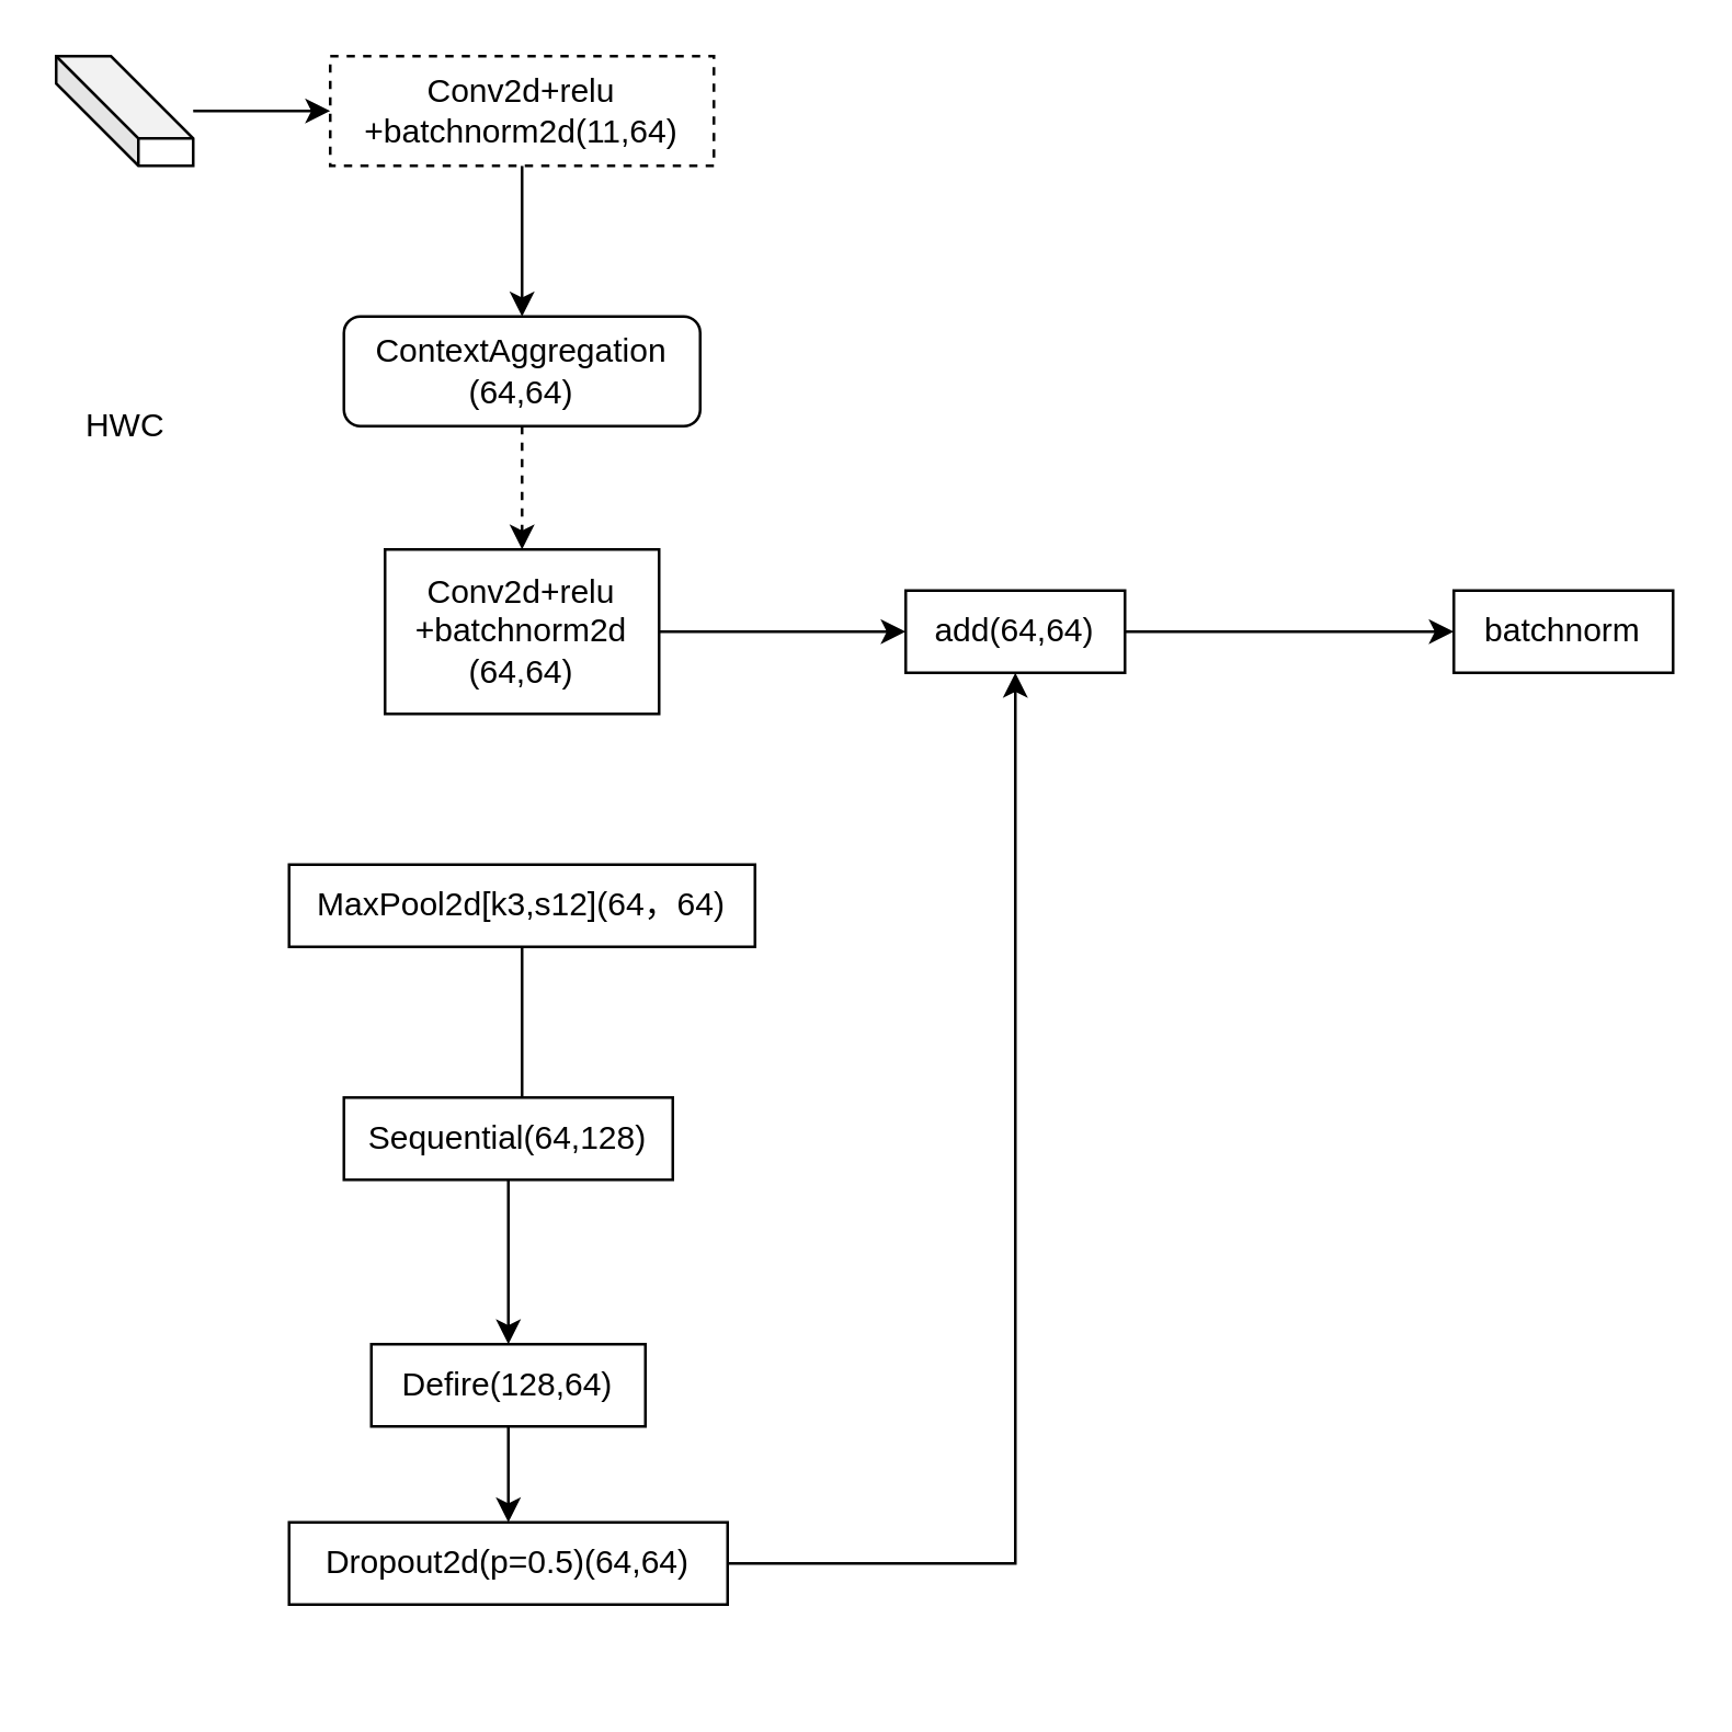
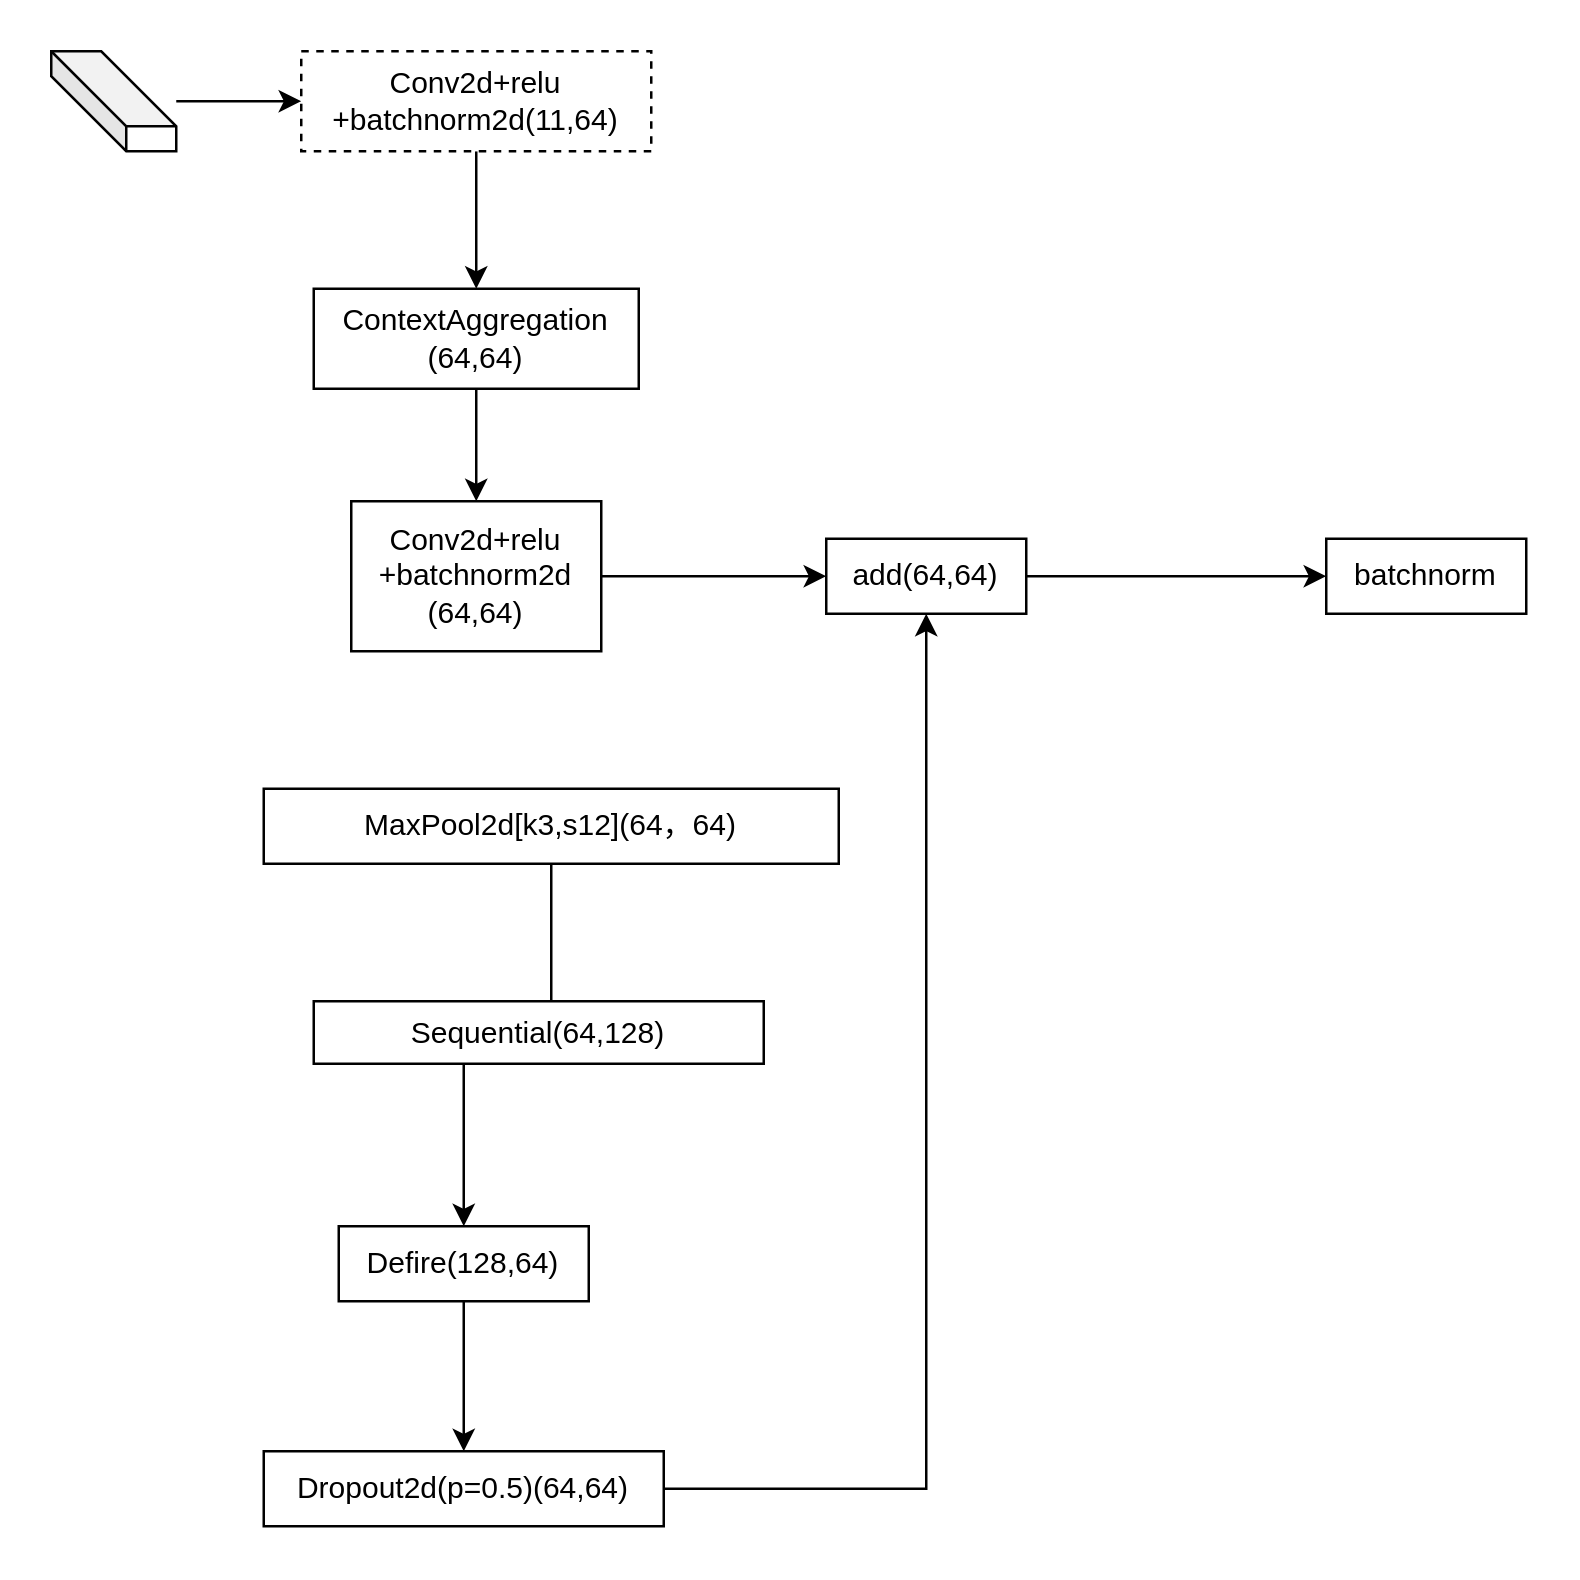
- <mxCell id="8" value="ContextAggregation&lt;br&gt;(64,64)" style="whiteSpace=wrap;html=1;rounded=1;" vertex="1" parent="1"><mxGeometry x="125" y="115" width="130" height="40" as="geometry" /></mxCell>
+ <mxCell id="8" value="ContextAggregation&lt;br&gt;(64,64)" style="whiteSpace=wrap;html=1;" vertex="1" parent="1"><mxGeometry x="125" y="115" width="130" height="40" as="geometry" /></mxCell>
- <mxCell id="4" value="HWC" style="text;html=1;align=center;verticalAlign=middle;resizable=0;points=[];autosize=1;strokeColor=none;fillColor=none;" vertex="1" parent="1"><mxGeometry x="20" y="140" width="50" height="30" as="geometry" /></mxCell>
- <mxCell id="7" value="" style="edgeStyle=orthogonalEdgeStyle;rounded=0;orthogonalLoop=1;jettySize=auto;html=1;dashed=1;" edge="1" parent="1" source="8" target="10"><mxGeometry relative="1" as="geometry" /></mxCell>
+ <mxCell id="7" value="" style="edgeStyle=orthogonalEdgeStyle;rounded=0;orthogonalLoop=1;jettySize=auto;html=1;" edge="1" parent="1" source="8" target="10"><mxGeometry relative="1" as="geometry" /></mxCell>
- <mxCell id="12" value="MaxPool2d[k3,s12](64，64)" style="whiteSpace=wrap;html=1;" vertex="1" parent="1"><mxGeometry x="105" y="315" width="170" height="30" as="geometry" /></mxCell>
+ <mxCell id="12" value="MaxPool2d[k3,s12](64，64)" style="whiteSpace=wrap;html=1;" vertex="1" parent="1"><mxGeometry x="105" y="315" width="230" height="30" as="geometry" /></mxCell>
- <mxCell id="13" value="Sequential(64,128)" style="whiteSpace=wrap;html=1;" vertex="1" parent="1"><mxGeometry x="125" y="400" width="120" height="30" as="geometry" /></mxCell>
+ <mxCell id="13" value="Sequential(64,128)" style="whiteSpace=wrap;html=1;" vertex="1" parent="1"><mxGeometry x="125" y="400" width="180" height="25" as="geometry" /></mxCell>
- <mxCell id="17" value="Dropout2d(p=0.5)(64,64)" style="whiteSpace=wrap;html=1;" vertex="1" parent="1"><mxGeometry x="105" y="555" width="160" height="30" as="geometry" /></mxCell>
+ <mxCell id="17" value="Dropout2d(p=0.5)(64,64)" style="whiteSpace=wrap;html=1;" vertex="1" parent="1"><mxGeometry x="105" y="580" width="160" height="30" as="geometry" /></mxCell>
